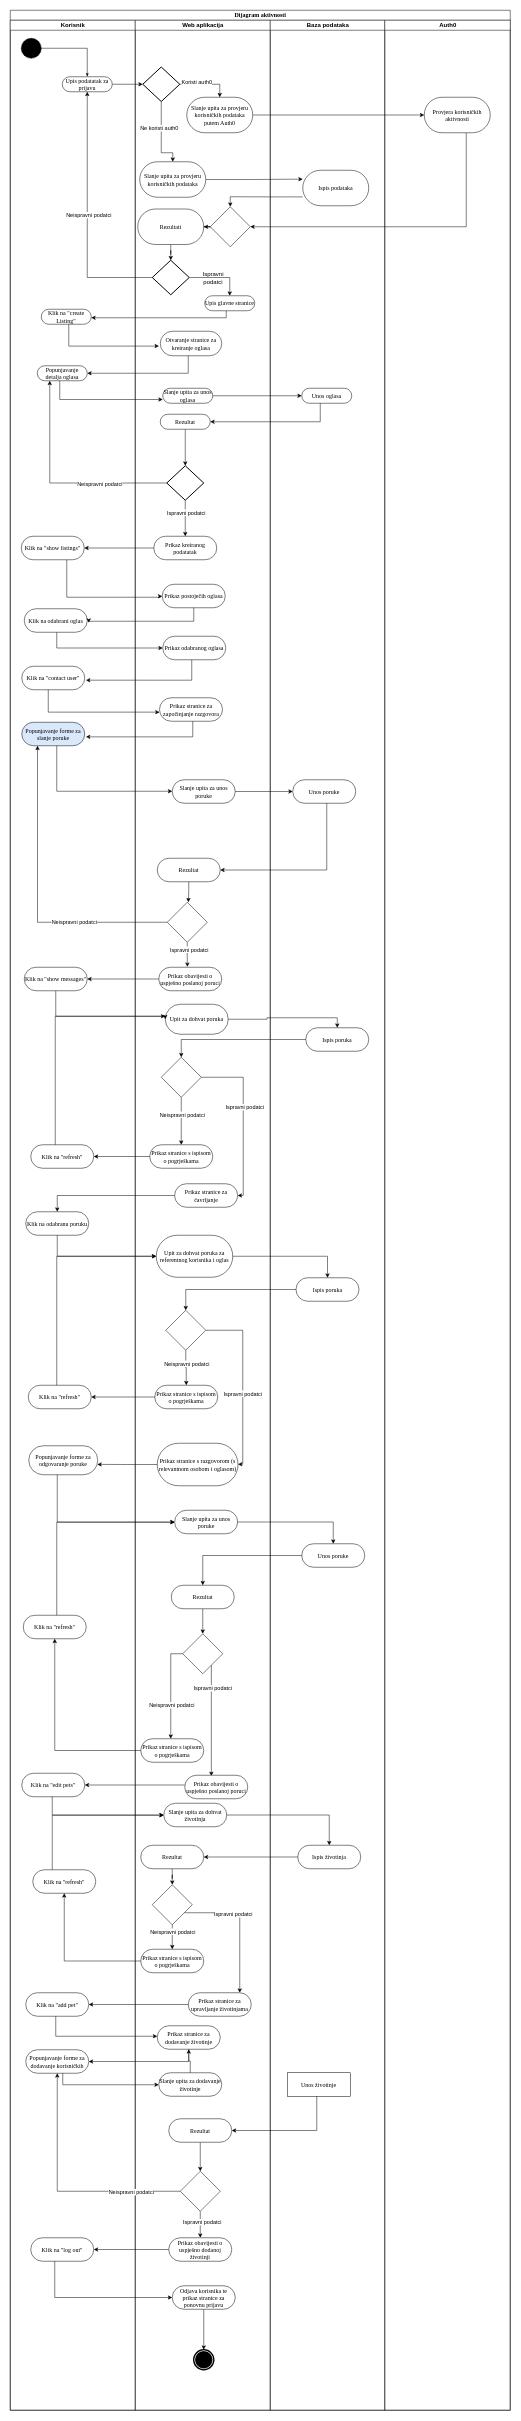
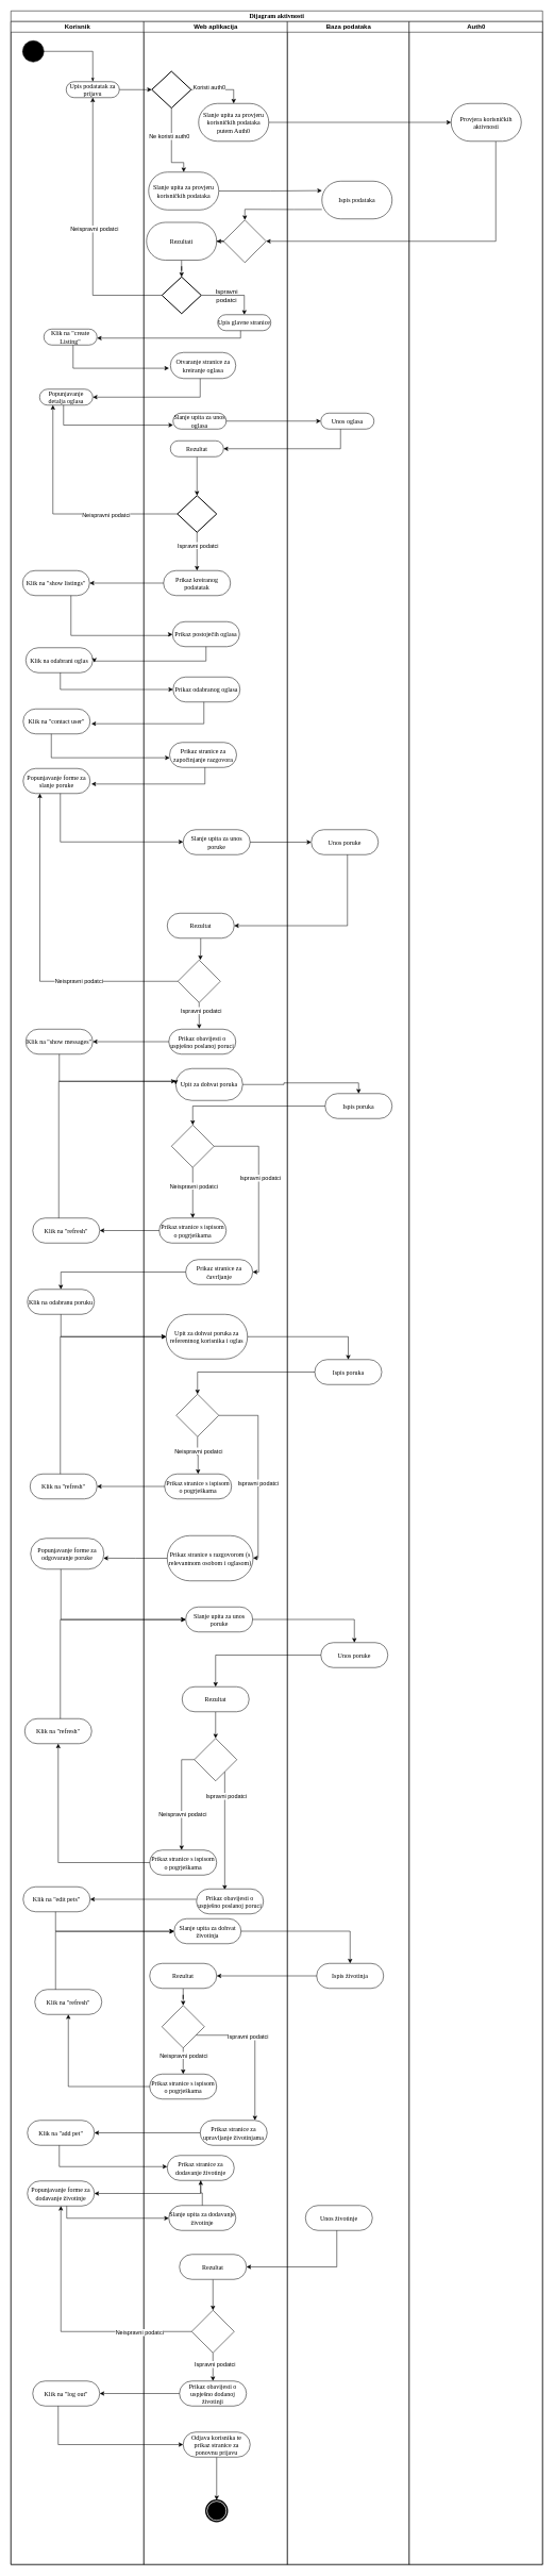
- <mxCell id="19" value="Popunjavanje forme za slanje poruke" style="rounded=1;whiteSpace=wrap;html=1;shadow=0;comic=0;labelBackgroundColor=none;strokeWidth=1;fontFamily=Verdana;fontSize=12;align=center;arcSize=50;fillColor=#dae8fc;" vertex="1" parent="10"><mxGeometry x="23" y="1404" width="126" height="47" as="geometry" /></mxCell>
+ <mxCell id="19" value="Popunjavanje forme za slanje poruke" style="rounded=1;whiteSpace=wrap;html=1;shadow=0;comic=0;labelBackgroundColor=none;strokeWidth=1;fontFamily=Verdana;fontSize=12;align=center;arcSize=50;" vertex="1" parent="10"><mxGeometry x="23" y="1404" width="126" height="47" as="geometry" /></mxCell>
- <mxCell id="29" value="Popunjavanje forme za dodavanje korisničkih" style="rounded=1;whiteSpace=wrap;html=1;shadow=0;comic=0;labelBackgroundColor=none;strokeWidth=1;fontFamily=Verdana;fontSize=12;align=center;arcSize=50;" vertex="1" parent="10"><mxGeometry x="31" y="4059" width="126" height="47" as="geometry" /></mxCell>
+ <mxCell id="29" value="Popunjavanje forme za dodavanje životinje" style="rounded=1;whiteSpace=wrap;html=1;shadow=0;comic=0;labelBackgroundColor=none;strokeWidth=1;fontFamily=Verdana;fontSize=12;align=center;arcSize=50;" vertex="1" parent="10"><mxGeometry x="31" y="4059" width="126" height="47" as="geometry" /></mxCell>
- <mxCell id="120" value="Unos životinje" style="whiteSpace=wrap;html=1;shadow=0;comic=0;labelBackgroundColor=none;strokeWidth=1;fontFamily=Verdana;fontSize=12;align=center;arcSize=50;rounded=0;" vertex="1" parent="112"><mxGeometry x="34" y="4105" width="126" height="47" as="geometry" /></mxCell>
+ <mxCell id="120" value="Unos životinje" style="rounded=1;whiteSpace=wrap;html=1;shadow=0;comic=0;labelBackgroundColor=none;strokeWidth=1;fontFamily=Verdana;fontSize=12;align=center;arcSize=50;" vertex="1" parent="112"><mxGeometry x="34" y="4105" width="126" height="47" as="geometry" /></mxCell>
